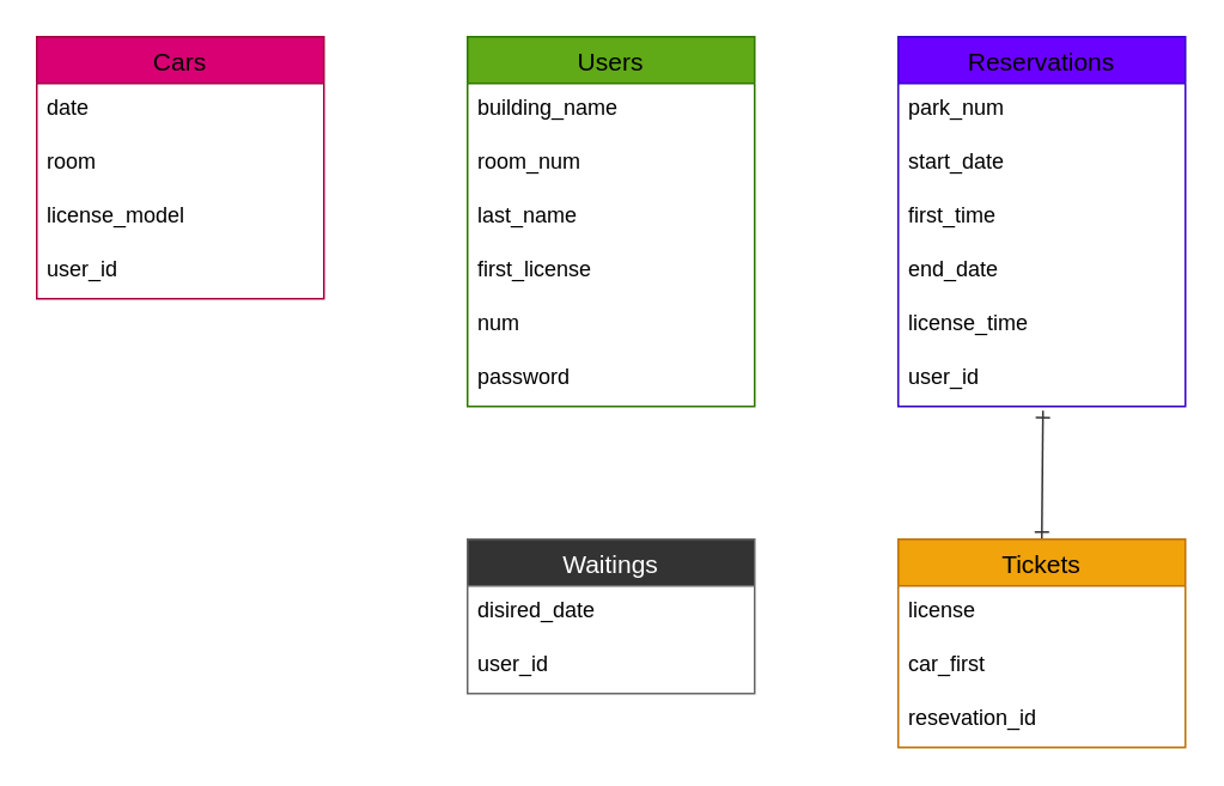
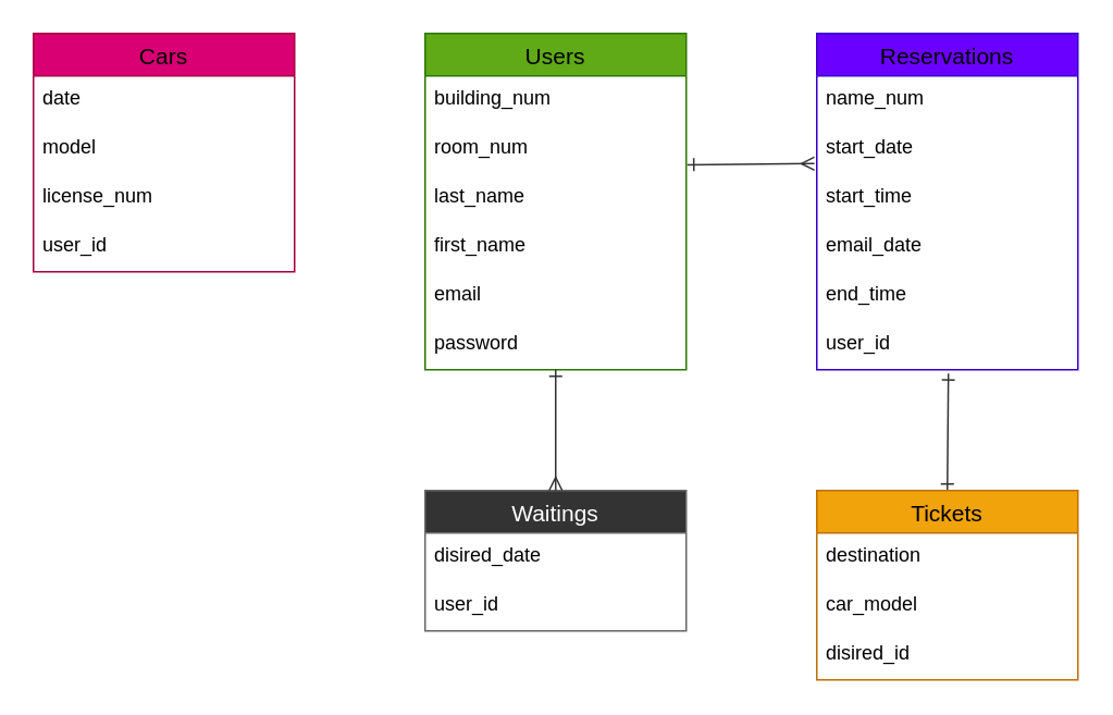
- <mxCell id="4" value="building_name" style="text;strokeColor=none;fillColor=none;spacingLeft=4;spacingRight=4;overflow=hidden;rotatable=0;points=[[0,0.5],[1,0.5]];portConstraint=eastwest;fontSize=12;shadow=0;labelBorderColor=none;labelBackgroundColor=none;fontColor=#000000;rounded=0;" parent="3" vertex="1"><mxGeometry y="26" width="160" height="30" as="geometry" /></mxCell>
+ <mxCell id="4" value="building_num" style="text;strokeColor=none;fillColor=none;spacingLeft=4;spacingRight=4;overflow=hidden;rotatable=0;points=[[0,0.5],[1,0.5]];portConstraint=eastwest;fontSize=12;shadow=0;labelBorderColor=none;labelBackgroundColor=none;fontColor=#000000;rounded=0;" parent="3" vertex="1"><mxGeometry y="26" width="160" height="30" as="geometry" /></mxCell>
- <mxCell id="11" value="park_num" style="text;strokeColor=none;fillColor=none;spacingLeft=4;spacingRight=4;overflow=hidden;rotatable=0;points=[[0,0.5],[1,0.5]];portConstraint=eastwest;fontSize=12;shadow=0;labelBorderColor=none;labelBackgroundColor=none;fontColor=#000000;rounded=0;" vertex="1" parent="10"><mxGeometry y="26" width="160" height="30" as="geometry" /></mxCell>
+ <mxCell id="11" value="name_num" style="text;strokeColor=none;fillColor=none;spacingLeft=4;spacingRight=4;overflow=hidden;rotatable=0;points=[[0,0.5],[1,0.5]];portConstraint=eastwest;fontSize=12;shadow=0;labelBorderColor=none;labelBackgroundColor=none;fontColor=#000000;rounded=0;" vertex="1" parent="10"><mxGeometry y="26" width="160" height="30" as="geometry" /></mxCell>
- <mxCell id="19" value="room" style="text;strokeColor=none;fillColor=none;spacingLeft=4;spacingRight=4;overflow=hidden;rotatable=0;points=[[0,0.5],[1,0.5]];portConstraint=eastwest;fontSize=12;shadow=0;labelBorderColor=none;labelBackgroundColor=none;fontColor=#000000;rounded=0;" vertex="1" parent="17"><mxGeometry y="56" width="160" height="30" as="geometry" /></mxCell>
+ <mxCell id="19" value="model" style="text;strokeColor=none;fillColor=none;spacingLeft=4;spacingRight=4;overflow=hidden;rotatable=0;points=[[0,0.5],[1,0.5]];portConstraint=eastwest;fontSize=12;shadow=0;labelBorderColor=none;labelBackgroundColor=none;fontColor=#000000;rounded=0;" vertex="1" parent="17"><mxGeometry y="56" width="160" height="30" as="geometry" /></mxCell>
+ <mxCell id="2" style="edgeStyle=none;html=1;entryX=-0.009;entryY=0.79;entryDx=0;entryDy=0;endArrow=ERmany;endFill=0;startArrow=ERone;startFill=0;snapToPoint=1;bendable=1;movable=1;anchorPointDirection=1;exitX=1.004;exitY=0.814;exitDx=0;exitDy=0;exitPerimeter=0;entryPerimeter=0;shadow=0;labelBorderColor=none;labelBackgroundColor=none;fontColor=#000000;rounded=0;strokeColor=#333333;" edge="1" parent="1" source="5" target="12"><mxGeometry relative="1" as="geometry" /></mxCell>
- <mxCell id="20" value="license_model" style="text;strokeColor=none;fillColor=none;spacingLeft=4;spacingRight=4;overflow=hidden;rotatable=0;points=[[0,0.5],[1,0.5]];portConstraint=eastwest;fontSize=12;shadow=0;labelBorderColor=none;labelBackgroundColor=none;fontColor=#000000;rounded=0;" vertex="1" parent="17"><mxGeometry y="86" width="160" height="30" as="geometry" /></mxCell>
+ <mxCell id="20" value="license_num" style="text;strokeColor=none;fillColor=none;spacingLeft=4;spacingRight=4;overflow=hidden;rotatable=0;points=[[0,0.5],[1,0.5]];portConstraint=eastwest;fontSize=12;shadow=0;labelBorderColor=none;labelBackgroundColor=none;fontColor=#000000;rounded=0;" vertex="1" parent="17"><mxGeometry y="86" width="160" height="30" as="geometry" /></mxCell>
- <mxCell id="13" value="first_time" style="text;strokeColor=none;fillColor=none;spacingLeft=4;spacingRight=4;overflow=hidden;rotatable=0;points=[[0,0.5],[1,0.5]];portConstraint=eastwest;fontSize=12;shadow=0;labelBorderColor=none;labelBackgroundColor=none;fontColor=#000000;rounded=0;" vertex="1" parent="10"><mxGeometry y="86" width="160" height="30" as="geometry" /></mxCell>
+ <mxCell id="13" value="start_time" style="text;strokeColor=none;fillColor=none;spacingLeft=4;spacingRight=4;overflow=hidden;rotatable=0;points=[[0,0.5],[1,0.5]];portConstraint=eastwest;fontSize=12;shadow=0;labelBorderColor=none;labelBackgroundColor=none;fontColor=#000000;rounded=0;" vertex="1" parent="10"><mxGeometry y="86" width="160" height="30" as="geometry" /></mxCell>
- <mxCell id="7" value="first_license" style="text;strokeColor=none;fillColor=none;spacingLeft=4;spacingRight=4;overflow=hidden;rotatable=0;points=[[0,0.5],[1,0.5]];portConstraint=eastwest;fontSize=12;shadow=0;labelBorderColor=none;labelBackgroundColor=none;fontColor=#000000;rounded=0;" vertex="1" parent="3"><mxGeometry y="116" width="160" height="30" as="geometry" /></mxCell>
+ <mxCell id="7" value="first_name" style="text;strokeColor=none;fillColor=none;spacingLeft=4;spacingRight=4;overflow=hidden;rotatable=0;points=[[0,0.5],[1,0.5]];portConstraint=eastwest;fontSize=12;shadow=0;labelBorderColor=none;labelBackgroundColor=none;fontColor=#000000;rounded=0;" vertex="1" parent="3"><mxGeometry y="116" width="160" height="30" as="geometry" /></mxCell>
- <mxCell id="14" value="end_date" style="text;strokeColor=none;fillColor=none;spacingLeft=4;spacingRight=4;overflow=hidden;rotatable=0;points=[[0,0.5],[1,0.5]];portConstraint=eastwest;fontSize=12;shadow=0;labelBorderColor=none;labelBackgroundColor=none;fontColor=#000000;rounded=0;" vertex="1" parent="10"><mxGeometry y="116" width="160" height="30" as="geometry" /></mxCell>
+ <mxCell id="14" value="email_date" style="text;strokeColor=none;fillColor=none;spacingLeft=4;spacingRight=4;overflow=hidden;rotatable=0;points=[[0,0.5],[1,0.5]];portConstraint=eastwest;fontSize=12;shadow=0;labelBorderColor=none;labelBackgroundColor=none;fontColor=#000000;rounded=0;" vertex="1" parent="10"><mxGeometry y="116" width="160" height="30" as="geometry" /></mxCell>
- <mxCell id="8" value="num" style="text;strokeColor=none;fillColor=none;spacingLeft=4;spacingRight=4;overflow=hidden;rotatable=0;points=[[0,0.5],[1,0.5]];portConstraint=eastwest;fontSize=12;shadow=0;labelBorderColor=none;labelBackgroundColor=none;fontColor=#000000;rounded=0;" vertex="1" parent="3"><mxGeometry y="146" width="160" height="30" as="geometry" /></mxCell>
+ <mxCell id="8" value="email" style="text;strokeColor=none;fillColor=none;spacingLeft=4;spacingRight=4;overflow=hidden;rotatable=0;points=[[0,0.5],[1,0.5]];portConstraint=eastwest;fontSize=12;shadow=0;labelBorderColor=none;labelBackgroundColor=none;fontColor=#000000;rounded=0;" vertex="1" parent="3"><mxGeometry y="146" width="160" height="30" as="geometry" /></mxCell>
- <mxCell id="15" value="license_time" style="text;strokeColor=none;fillColor=none;spacingLeft=4;spacingRight=4;overflow=hidden;rotatable=0;points=[[0,0.5],[1,0.5]];portConstraint=eastwest;fontSize=12;shadow=0;labelBorderColor=none;labelBackgroundColor=none;fontColor=#000000;rounded=0;" vertex="1" parent="10"><mxGeometry y="146" width="160" height="30" as="geometry" /></mxCell>
+ <mxCell id="15" value="end_time" style="text;strokeColor=none;fillColor=none;spacingLeft=4;spacingRight=4;overflow=hidden;rotatable=0;points=[[0,0.5],[1,0.5]];portConstraint=eastwest;fontSize=12;shadow=0;labelBorderColor=none;labelBackgroundColor=none;fontColor=#000000;rounded=0;" vertex="1" parent="10"><mxGeometry y="146" width="160" height="30" as="geometry" /></mxCell>
+ <mxCell id="30" style="edgeStyle=none;html=1;entryX=0.5;entryY=0;entryDx=0;entryDy=0;startArrow=ERone;startFill=0;endArrow=ERmany;endFill=0;shadow=0;labelBorderColor=none;labelBackgroundColor=none;fontColor=#000000;rounded=0;strokeColor=#333333;" edge="1" parent="1" source="9" target="27"><mxGeometry relative="1" as="geometry" /></mxCell>
- <mxCell id="24" value="license" style="text;strokeColor=none;fillColor=none;spacingLeft=4;spacingRight=4;overflow=hidden;rotatable=0;points=[[0,0.5],[1,0.5]];portConstraint=eastwest;fontSize=12;shadow=0;labelBorderColor=none;labelBackgroundColor=none;fontColor=#000000;rounded=0;" vertex="1" parent="23"><mxGeometry y="26" width="160" height="30" as="geometry" /></mxCell>
+ <mxCell id="24" value="destination" style="text;strokeColor=none;fillColor=none;spacingLeft=4;spacingRight=4;overflow=hidden;rotatable=0;points=[[0,0.5],[1,0.5]];portConstraint=eastwest;fontSize=12;shadow=0;labelBorderColor=none;labelBackgroundColor=none;fontColor=#000000;rounded=0;" vertex="1" parent="23"><mxGeometry y="26" width="160" height="30" as="geometry" /></mxCell>
- <mxCell id="25" value="car_first" style="text;strokeColor=none;fillColor=none;spacingLeft=4;spacingRight=4;overflow=hidden;rotatable=0;points=[[0,0.5],[1,0.5]];portConstraint=eastwest;fontSize=12;shadow=0;labelBorderColor=none;labelBackgroundColor=none;fontColor=#000000;rounded=0;" vertex="1" parent="23"><mxGeometry y="56" width="160" height="30" as="geometry" /></mxCell>
+ <mxCell id="25" value="car_model" style="text;strokeColor=none;fillColor=none;spacingLeft=4;spacingRight=4;overflow=hidden;rotatable=0;points=[[0,0.5],[1,0.5]];portConstraint=eastwest;fontSize=12;shadow=0;labelBorderColor=none;labelBackgroundColor=none;fontColor=#000000;rounded=0;" vertex="1" parent="23"><mxGeometry y="56" width="160" height="30" as="geometry" /></mxCell>
- <mxCell id="26" value="resevation_id" style="text;strokeColor=none;fillColor=none;spacingLeft=4;spacingRight=4;overflow=hidden;rotatable=0;points=[[0,0.5],[1,0.5]];portConstraint=eastwest;fontSize=12;shadow=0;labelBorderColor=none;labelBackgroundColor=none;fontColor=#000000;rounded=0;" vertex="1" parent="23"><mxGeometry y="86" width="160" height="30" as="geometry" /></mxCell>
+ <mxCell id="26" value="disired_id" style="text;strokeColor=none;fillColor=none;spacingLeft=4;spacingRight=4;overflow=hidden;rotatable=0;points=[[0,0.5],[1,0.5]];portConstraint=eastwest;fontSize=12;shadow=0;labelBorderColor=none;labelBackgroundColor=none;fontColor=#000000;rounded=0;" vertex="1" parent="23"><mxGeometry y="86" width="160" height="30" as="geometry" /></mxCell>
